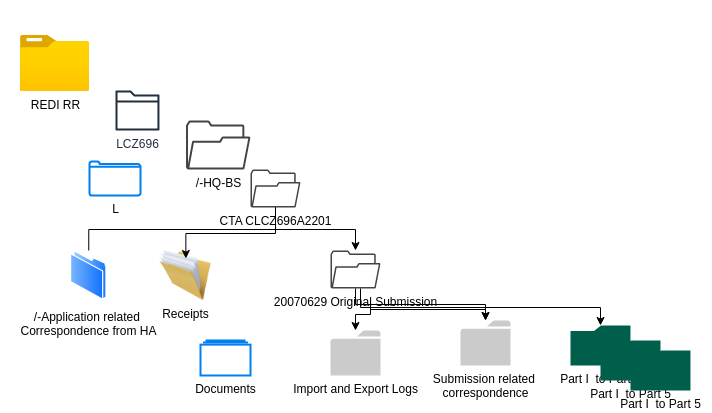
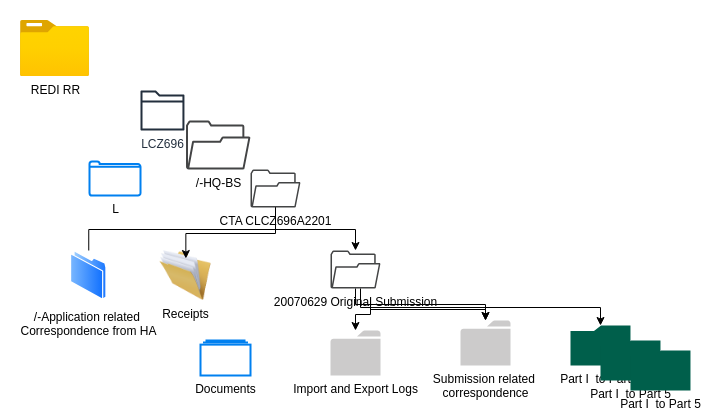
- <mxCell id="2" value="REDI RR" style="image;aspect=fixed;html=1;points=[];align=center;fontSize=12;image=img/lib/azure2/general/Folder_Blank.svg;" vertex="1" parent="1"><mxGeometry x="20" y="35" width="69" height="56.0" as="geometry" /></mxCell>
+ <mxCell id="2" value="REDI RR" style="image;aspect=fixed;html=1;points=[];align=center;fontSize=12;image=img/lib/azure2/general/Folder_Blank.svg;" vertex="1" parent="1"><mxGeometry x="20" y="20" width="69" height="56.0" as="geometry" /></mxCell>
- <mxCell id="4" value="LCZ696" style="sketch=0;outlineConnect=0;fontColor=#232F3E;gradientColor=none;fillColor=#232F3D;strokeColor=none;dashed=0;verticalLabelPosition=bottom;verticalAlign=top;align=center;html=1;fontSize=12;fontStyle=0;aspect=fixed;pointerEvents=1;shape=mxgraph.aws4.folder;" vertex="1" parent="1"><mxGeometry x="115" y="90" width="43.94" height="40" as="geometry" /></mxCell>
+ <mxCell id="4" value="LCZ696" style="sketch=0;outlineConnect=0;fontColor=#232F3E;gradientColor=none;fillColor=#232F3D;strokeColor=none;dashed=0;verticalLabelPosition=bottom;verticalAlign=top;align=center;html=1;fontSize=12;fontStyle=0;aspect=fixed;pointerEvents=1;shape=mxgraph.aws4.folder;" vertex="1" parent="1"><mxGeometry x="140" y="90" width="43.94" height="40" as="geometry" /></mxCell>
